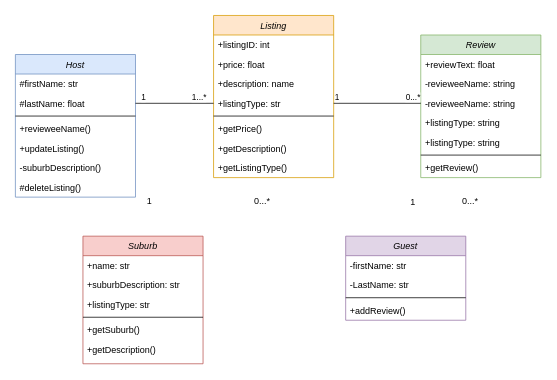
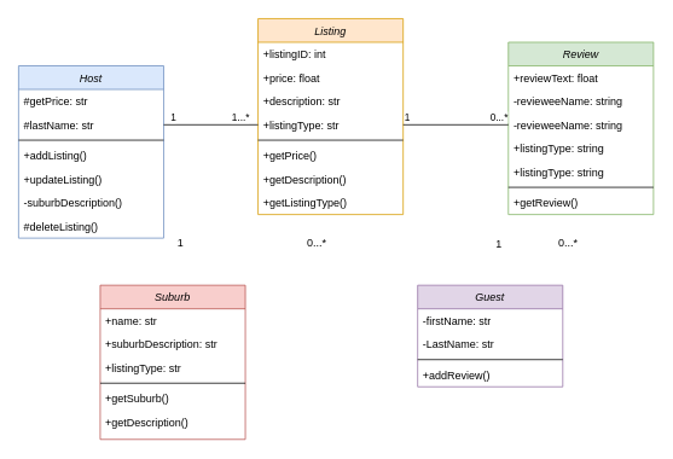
- <mxCell id="27" value="#firstName: str" style="text;align=left;verticalAlign=top;spacingLeft=4;spacingRight=4;overflow=hidden;rotatable=0;points=[[0,0.5],[1,0.5]];portConstraint=eastwest;" vertex="1" parent="26"><mxGeometry y="26" width="160" height="26" as="geometry" /></mxCell>
+ <mxCell id="27" value="#getPrice: str" style="text;align=left;verticalAlign=top;spacingLeft=4;spacingRight=4;overflow=hidden;rotatable=0;points=[[0,0.5],[1,0.5]];portConstraint=eastwest;" vertex="1" parent="26"><mxGeometry y="26" width="160" height="26" as="geometry" /></mxCell>
- <mxCell id="5" value="+description: name" style="text;align=left;verticalAlign=top;spacingLeft=4;spacingRight=4;overflow=hidden;rotatable=0;points=[[0,0.5],[1,0.5]];portConstraint=eastwest;rounded=0;shadow=0;html=0;" parent="2" vertex="1"><mxGeometry y="78" width="160" height="26" as="geometry" /></mxCell>
+ <mxCell id="5" value="+description: str" style="text;align=left;verticalAlign=top;spacingLeft=4;spacingRight=4;overflow=hidden;rotatable=0;points=[[0,0.5],[1,0.5]];portConstraint=eastwest;rounded=0;shadow=0;html=0;" parent="2" vertex="1"><mxGeometry y="78" width="160" height="26" as="geometry" /></mxCell>
- <mxCell id="28" value="#lastName: float" style="text;align=left;verticalAlign=top;spacingLeft=4;spacingRight=4;overflow=hidden;rotatable=0;points=[[0,0.5],[1,0.5]];portConstraint=eastwest;rounded=0;shadow=0;html=0;" vertex="1" parent="26"><mxGeometry y="52" width="160" height="26" as="geometry" /></mxCell>
+ <mxCell id="28" value="#lastName: str" style="text;align=left;verticalAlign=top;spacingLeft=4;spacingRight=4;overflow=hidden;rotatable=0;points=[[0,0.5],[1,0.5]];portConstraint=eastwest;rounded=0;shadow=0;html=0;" vertex="1" parent="26"><mxGeometry y="52" width="160" height="26" as="geometry" /></mxCell>
- <mxCell id="30" value="+revieweeName()" style="text;align=left;verticalAlign=top;spacingLeft=4;spacingRight=4;overflow=hidden;rotatable=0;points=[[0,0.5],[1,0.5]];portConstraint=eastwest;" vertex="1" parent="26"><mxGeometry y="86" width="160" height="26" as="geometry" /></mxCell>
+ <mxCell id="30" value="+addListing()" style="text;align=left;verticalAlign=top;spacingLeft=4;spacingRight=4;overflow=hidden;rotatable=0;points=[[0,0.5],[1,0.5]];portConstraint=eastwest;" vertex="1" parent="26"><mxGeometry y="86" width="160" height="26" as="geometry" /></mxCell>
